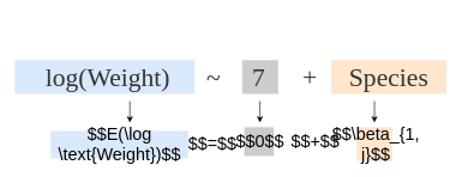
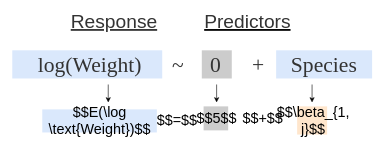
+ <mxCell id="11" value="&lt;font style=&quot;font-size: 32px;&quot; face=&quot;Arial&quot;&gt;Response&lt;/font&gt;" style="text;html=1;strokeColor=none;fillColor=none;align=center;verticalAlign=middle;whiteSpace=wrap;rounded=0;fontStyle=4;fontFamily=Verdana;labelBackgroundColor=none;fontColor=#333333;fontSize=32;" parent="1" vertex="1"><mxGeometry x="110" y="20" width="160" height="30" as="geometry" /></mxCell>
+ <mxCell id="12" value="&lt;font style=&quot;font-size: 32px;&quot; color=&quot;#333333&quot; face=&quot;Arial&quot;&gt;Predictors&lt;/font&gt;" style="text;html=1;strokeColor=none;fillColor=none;align=center;verticalAlign=middle;whiteSpace=wrap;rounded=0;fontStyle=4;fontFamily=Verdana;fontSize=32;" parent="1" vertex="1"><mxGeometry x="330" y="20" width="165" height="30" as="geometry" /></mxCell>
- <mxCell id="13" value="&lt;div style=&quot;text-align: center&quot;&gt;&lt;span style=&quot;font-size: 36px&quot;&gt;&lt;font face=&quot;fira code&quot;&gt;7&lt;/font&gt;&lt;/span&gt;&lt;/div&gt;" style="text;whiteSpace=wrap;html=1;fontFamily=Verdana;fontColor=#333333;labelBackgroundColor=none;" parent="1" vertex="1"><mxGeometry x="348" y="78.5" width="29" height="40" as="geometry" /></mxCell>
+ <mxCell id="13" value="&lt;div style=&quot;text-align: center&quot;&gt;&lt;span style=&quot;font-size: 36px&quot;&gt;&lt;font face=&quot;fira code&quot;&gt;0&lt;/font&gt;&lt;/span&gt;&lt;/div&gt;" style="text;whiteSpace=wrap;html=1;fontFamily=Verdana;fontColor=#333333;labelBackgroundColor=none;" parent="1" vertex="1"><mxGeometry x="348" y="78.5" width="29" height="40" as="geometry" /></mxCell>
- <mxCell id="2" value="&lt;span style=&quot;font-family: &amp;#34;fira code&amp;#34; ; font-size: 36px ; font-style: normal ; font-weight: 400 ; letter-spacing: normal ; text-align: center ; text-indent: 0px ; text-transform: none ; word-spacing: 0px ; float: none ; display: inline&quot;&gt;&lt;font color=&quot;#333333&quot;&gt;Species&lt;/font&gt;&lt;/span&gt;" style="rounded=0;whiteSpace=wrap;html=1;strokeColor=none;fillColor=#ffe6cc;labelBackgroundColor=none;" parent="1" vertex="1"><mxGeometry x="460" y="83" width="160" height="47" as="geometry" /></mxCell>
+ <mxCell id="2" value="&lt;span style=&quot;font-family: &amp;#34;fira code&amp;#34; ; font-size: 36px ; font-style: normal ; font-weight: 400 ; letter-spacing: normal ; text-align: center ; text-indent: 0px ; text-transform: none ; word-spacing: 0px ; float: none ; display: inline&quot;&gt;&lt;font color=&quot;#333333&quot;&gt;Species&lt;/font&gt;&lt;/span&gt;" style="rounded=0;whiteSpace=wrap;html=1;strokeColor=none;fillColor=#dae8fc;labelBackgroundColor=none;" parent="1" vertex="1"><mxGeometry x="460" y="83" width="160" height="47" as="geometry" /></mxCell>
- <mxCell id="17" value="&lt;font style=&quot;font-size: 24px&quot;&gt;$$0$$&lt;/font&gt;" style="text;html=1;strokeColor=none;fillColor=none;align=center;verticalAlign=middle;whiteSpace=wrap;rounded=0;" parent="1" vertex="1"><mxGeometry x="339" y="186.5" width="44" height="20" as="geometry" /></mxCell>
+ <mxCell id="17" value="&lt;font style=&quot;font-size: 24px&quot;&gt;$$5$$&lt;/font&gt;" style="text;html=1;strokeColor=none;fillColor=none;align=center;verticalAlign=middle;whiteSpace=wrap;rounded=0;" parent="1" vertex="1"><mxGeometry x="339" y="186.5" width="44" height="20" as="geometry" /></mxCell>
